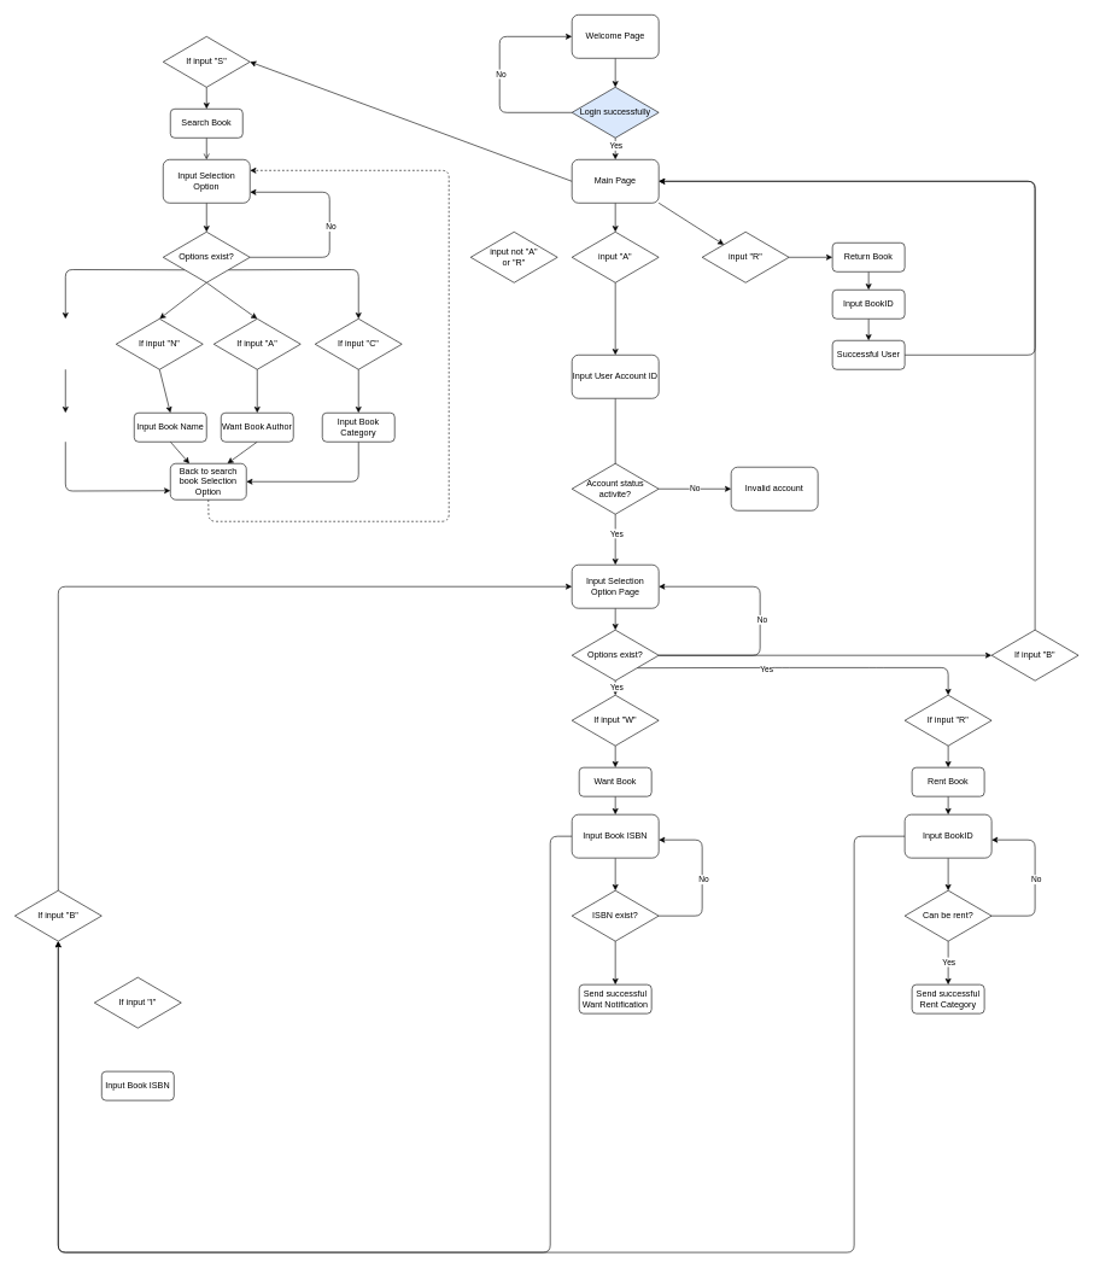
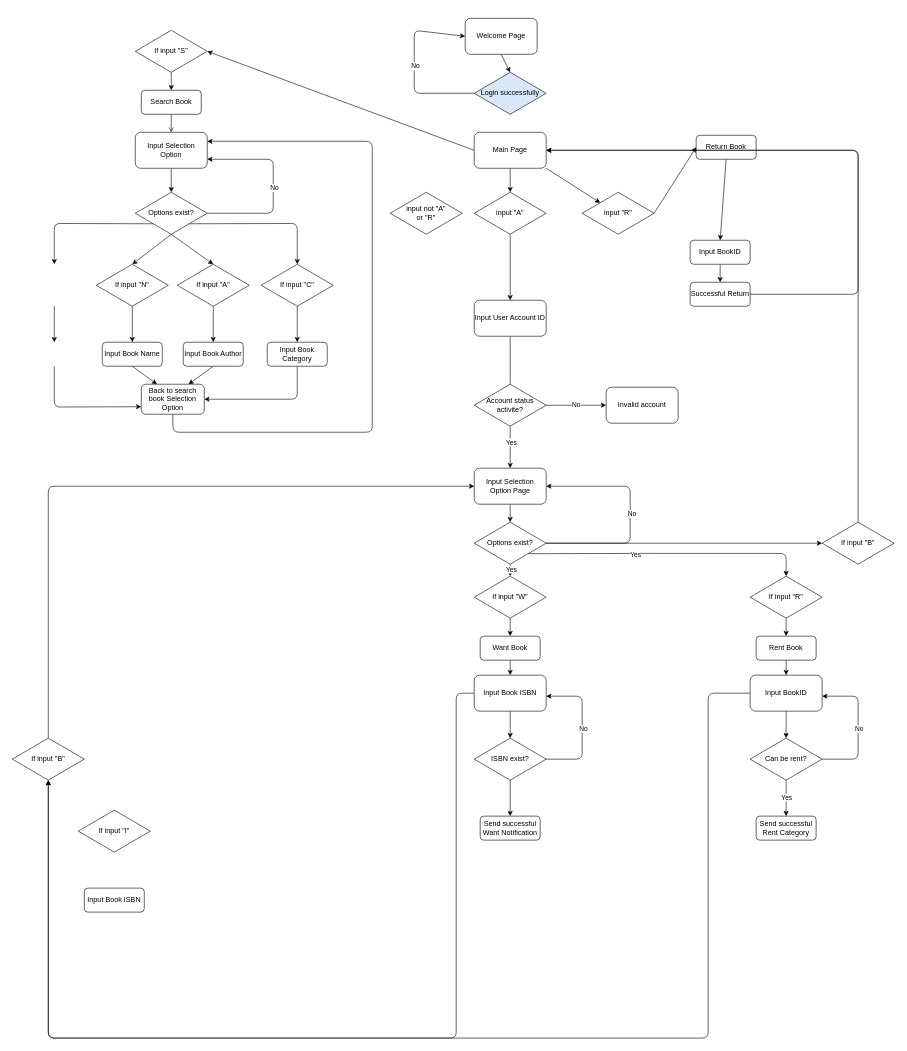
- <mxCell id="20" value="Welcome Page" style="rounded=1;whiteSpace=wrap;html=1;" vertex="1" parent="1"><mxGeometry x="790" y="20" width="120" height="60" as="geometry" /></mxCell>
+ <mxCell id="20" value="Welcome Page" style="rounded=1;whiteSpace=wrap;html=1;" vertex="1" parent="1"><mxGeometry x="775" y="30" width="120" height="60" as="geometry" /></mxCell>
- <mxCell id="12" style="edgeStyle=none;html=1;exitX=0.5;exitY=1;exitDx=0;exitDy=0;entryX=0.5;entryY=0;entryDx=0;entryDy=0;" edge="1" parent="1" source="16" target="5"><mxGeometry relative="1" as="geometry" /></mxCell>
- <mxCell id="13" value="Yes" style="edgeLabel;html=1;align=center;verticalAlign=middle;resizable=0;points=[];" vertex="1" connectable="0" parent="12"><mxGeometry x="-0.755" y="1" relative="1" as="geometry"><mxPoint x="-1" y="6" as="offset" /></mxGeometry></mxCell>
- <mxCell id="39" value="Return Book" style="whiteSpace=wrap;html=1;rounded=1;" vertex="1" parent="1"><mxGeometry x="1150" y="335" width="100" height="40" as="geometry" /></mxCell>
+ <mxCell id="39" value="Return Book" style="whiteSpace=wrap;html=1;rounded=1;" vertex="1" parent="1"><mxGeometry x="1160" y="225" width="100" height="40" as="geometry" /></mxCell>
- <mxCell id="94" value="Successful User" style="whiteSpace=wrap;html=1;rounded=1;" vertex="1" parent="1"><mxGeometry x="1150" y="470" width="100" height="40" as="geometry" /></mxCell>
+ <mxCell id="94" value="Successful Return" style="whiteSpace=wrap;html=1;rounded=1;" vertex="1" parent="1"><mxGeometry x="1150" y="470" width="100" height="40" as="geometry" /></mxCell>
- <mxCell id="9" value="Input User Account ID" style="whiteSpace=wrap;html=1;rounded=1;" parent="1" vertex="1"><mxGeometry x="790" y="490" width="120" height="60" as="geometry" /></mxCell>
+ <mxCell id="9" value="Input User Account ID" style="whiteSpace=wrap;html=1;rounded=1;" parent="1" vertex="1"><mxGeometry x="790" y="500" width="120" height="60" as="geometry" /></mxCell>
- <mxCell id="97" style="edgeStyle=none;html=1;exitX=0.5;exitY=1;exitDx=0;exitDy=0;entryX=1;entryY=0.25;entryDx=0;entryDy=0;dashed=1;" edge="1" parent="1" source="98" target="51"><mxGeometry relative="1" as="geometry"><Array as="points"><mxPoint x="288" y="720" /><mxPoint x="620" y="720" /><mxPoint x="620" y="235" /></Array></mxGeometry></mxCell>
+ <mxCell id="97" style="edgeStyle=none;html=1;exitX=0.5;exitY=1;exitDx=0;exitDy=0;entryX=1;entryY=0.25;entryDx=0;entryDy=0;" edge="1" parent="1" source="98" target="51"><mxGeometry relative="1" as="geometry"><Array as="points"><mxPoint x="288" y="720" /><mxPoint x="620" y="720" /><mxPoint x="620" y="235" /></Array></mxGeometry></mxCell>
- <mxCell id="60" value="Input Book Name" style="whiteSpace=wrap;html=1;rounded=1;" vertex="1" parent="1"><mxGeometry x="185" y="570" width="100" height="40" as="geometry" /></mxCell>
+ <mxCell id="60" value="Input Book Name" style="whiteSpace=wrap;html=1;rounded=1;" vertex="1" parent="1"><mxGeometry x="170" y="570" width="100" height="40" as="geometry" /></mxCell>
- <mxCell id="62" value="Want Book Author" style="whiteSpace=wrap;html=1;rounded=1;" vertex="1" parent="1"><mxGeometry x="305" y="570" width="100" height="40" as="geometry" /></mxCell>
+ <mxCell id="62" value="Input Book Author" style="whiteSpace=wrap;html=1;rounded=1;" vertex="1" parent="1"><mxGeometry x="305" y="570" width="100" height="40" as="geometry" /></mxCell>
